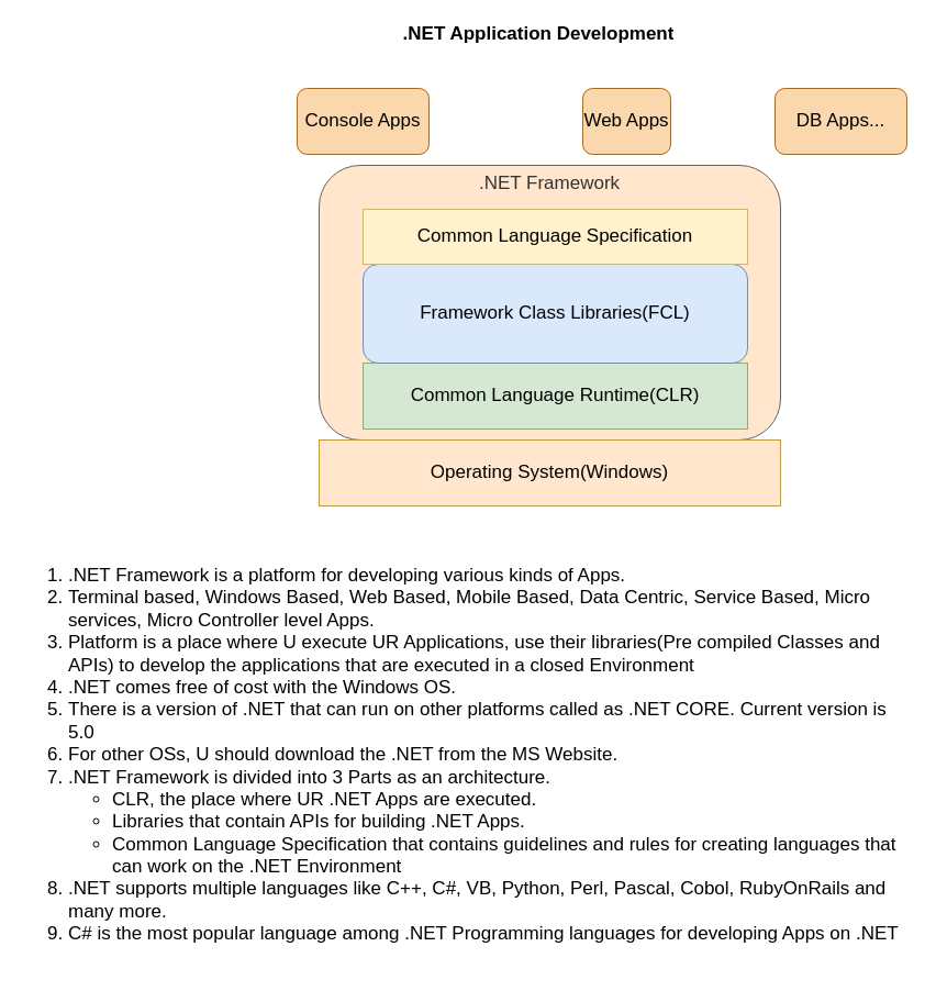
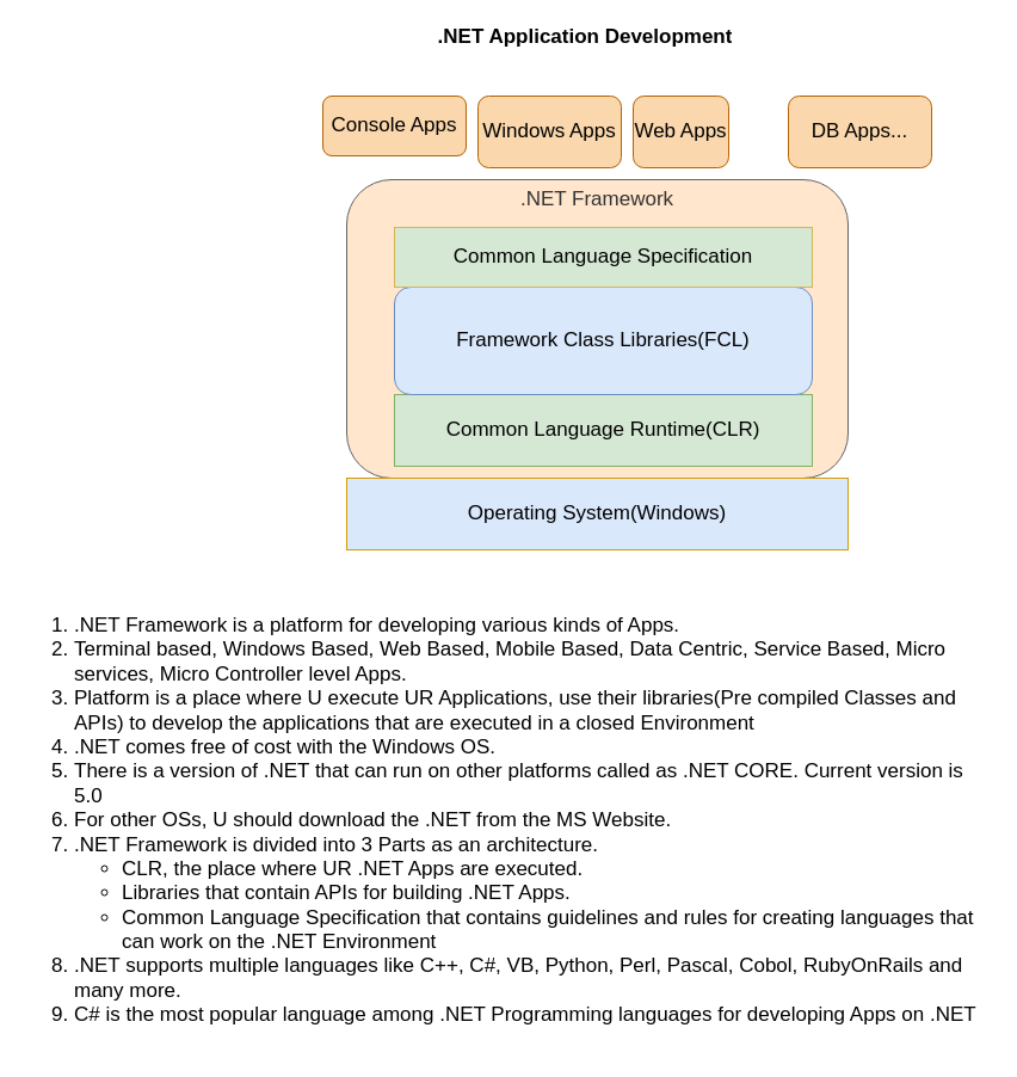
- <mxCell id="8" value="Console Apps" style="rounded=1;whiteSpace=wrap;html=1;fontSize=17;fillColor=#fad7ac;strokeColor=#b46504;" parent="1" vertex="1"><mxGeometry x="270" y="80" width="120" height="60" as="geometry" /></mxCell>
+ <mxCell id="8" value="Console Apps" style="rounded=1;whiteSpace=wrap;html=1;fontSize=17;fillColor=#fad7ac;strokeColor=#b46504;" parent="1" vertex="1"><mxGeometry x="270" y="80" width="120" height="50" as="geometry" /></mxCell>
+ <mxCell id="9" value="Windows Apps" style="rounded=1;whiteSpace=wrap;html=1;fontSize=17;fillColor=#fad7ac;strokeColor=#b46504;" parent="1" vertex="1"><mxGeometry x="400" y="80" width="120" height="60" as="geometry" /></mxCell>
- <mxCell id="11" value="DB Apps..." style="rounded=1;whiteSpace=wrap;html=1;fontSize=17;fillColor=#fad7ac;strokeColor=#b46504;" parent="1" vertex="1"><mxGeometry x="705" y="80" width="120" height="60" as="geometry" /></mxCell>
+ <mxCell id="11" value="DB Apps..." style="rounded=1;whiteSpace=wrap;html=1;fontSize=17;fillColor=#fad7ac;strokeColor=#b46504;" parent="1" vertex="1"><mxGeometry x="660" y="80" width="120" height="60" as="geometry" /></mxCell>
- <mxCell id="7" value="Common Language Specification" style="rounded=0;whiteSpace=wrap;html=1;fontSize=17;fillColor=#fff2cc;strokeColor=#d6b656;" parent="1" vertex="1"><mxGeometry x="330" y="190" width="350" height="50" as="geometry" /></mxCell>
+ <mxCell id="7" value="Common Language Specification" style="rounded=0;whiteSpace=wrap;html=1;fontSize=17;fillColor=#d5e8d4;strokeColor=#d6b656;" parent="1" vertex="1"><mxGeometry x="330" y="190" width="350" height="50" as="geometry" /></mxCell>
- <mxCell id="4" value="Operating System(Windows)" style="rounded=0;whiteSpace=wrap;html=1;fontSize=17;fillColor=#ffe6cc;strokeColor=#d79b00;" parent="1" vertex="1"><mxGeometry x="290" y="400" width="420" height="60" as="geometry" /></mxCell>
+ <mxCell id="4" value="Operating System(Windows)" style="rounded=0;whiteSpace=wrap;html=1;fontSize=17;fillColor=#dae8fc;strokeColor=#d79b00;" parent="1" vertex="1"><mxGeometry x="290" y="400" width="420" height="60" as="geometry" /></mxCell>
